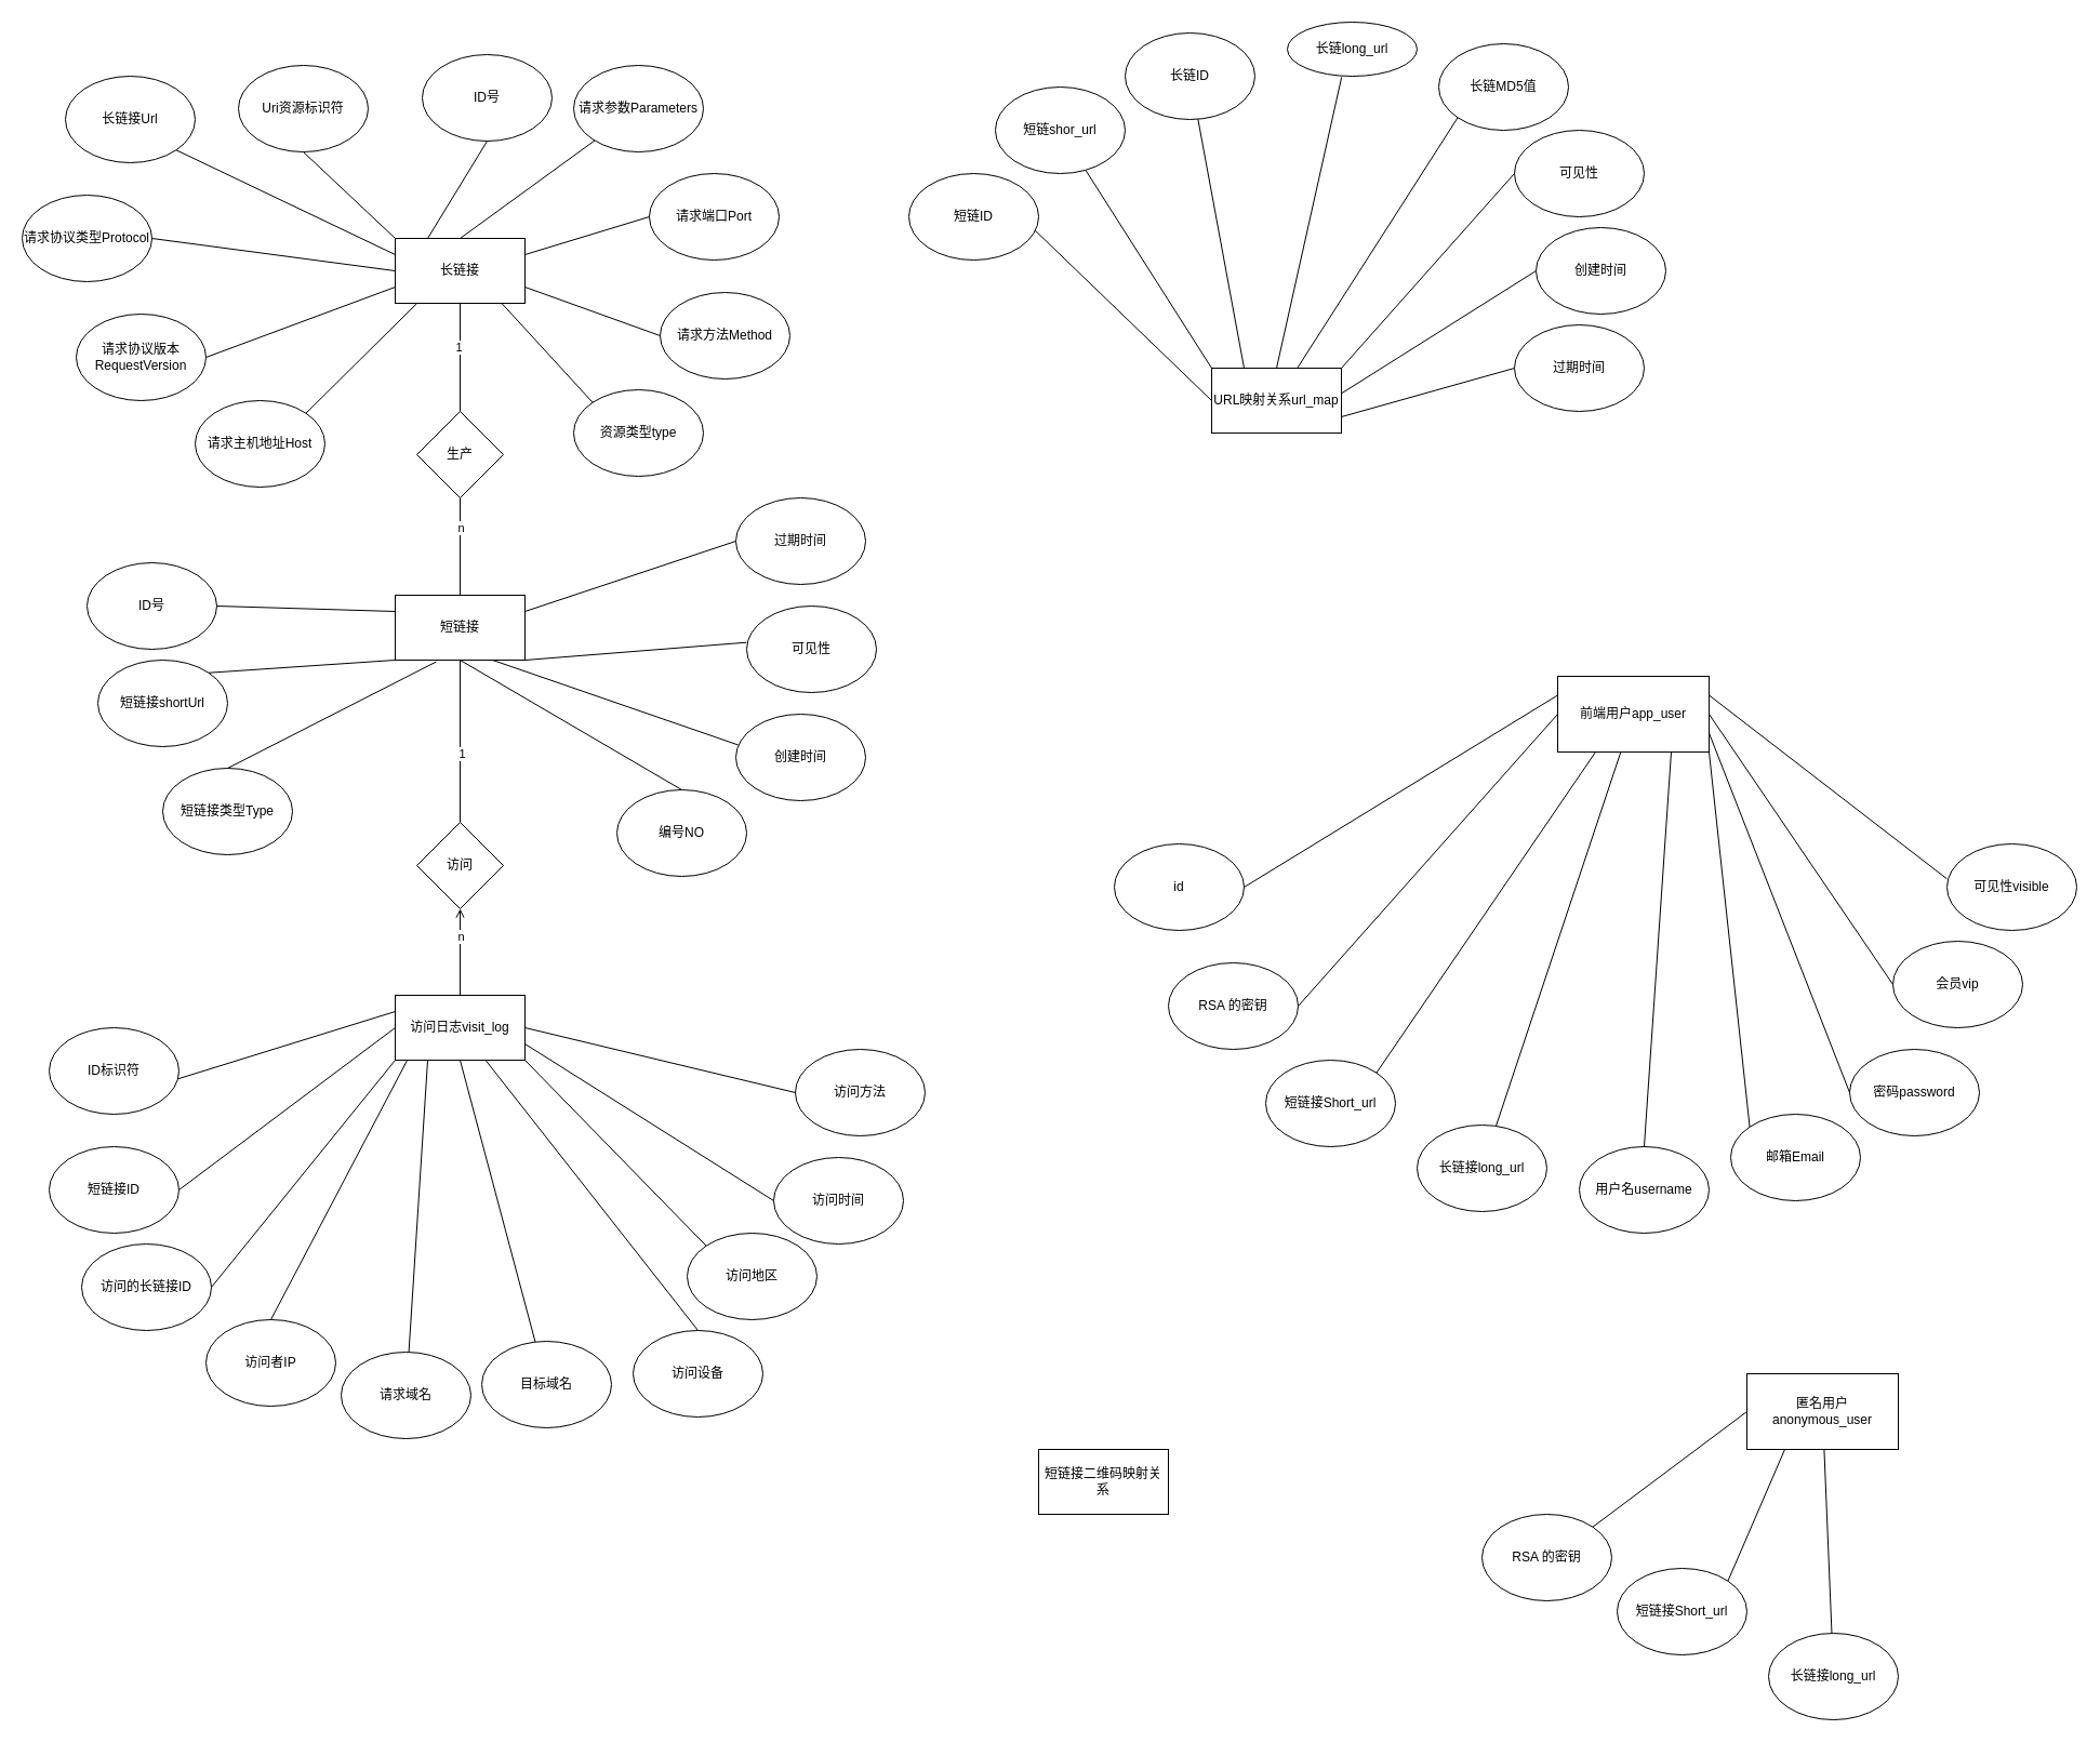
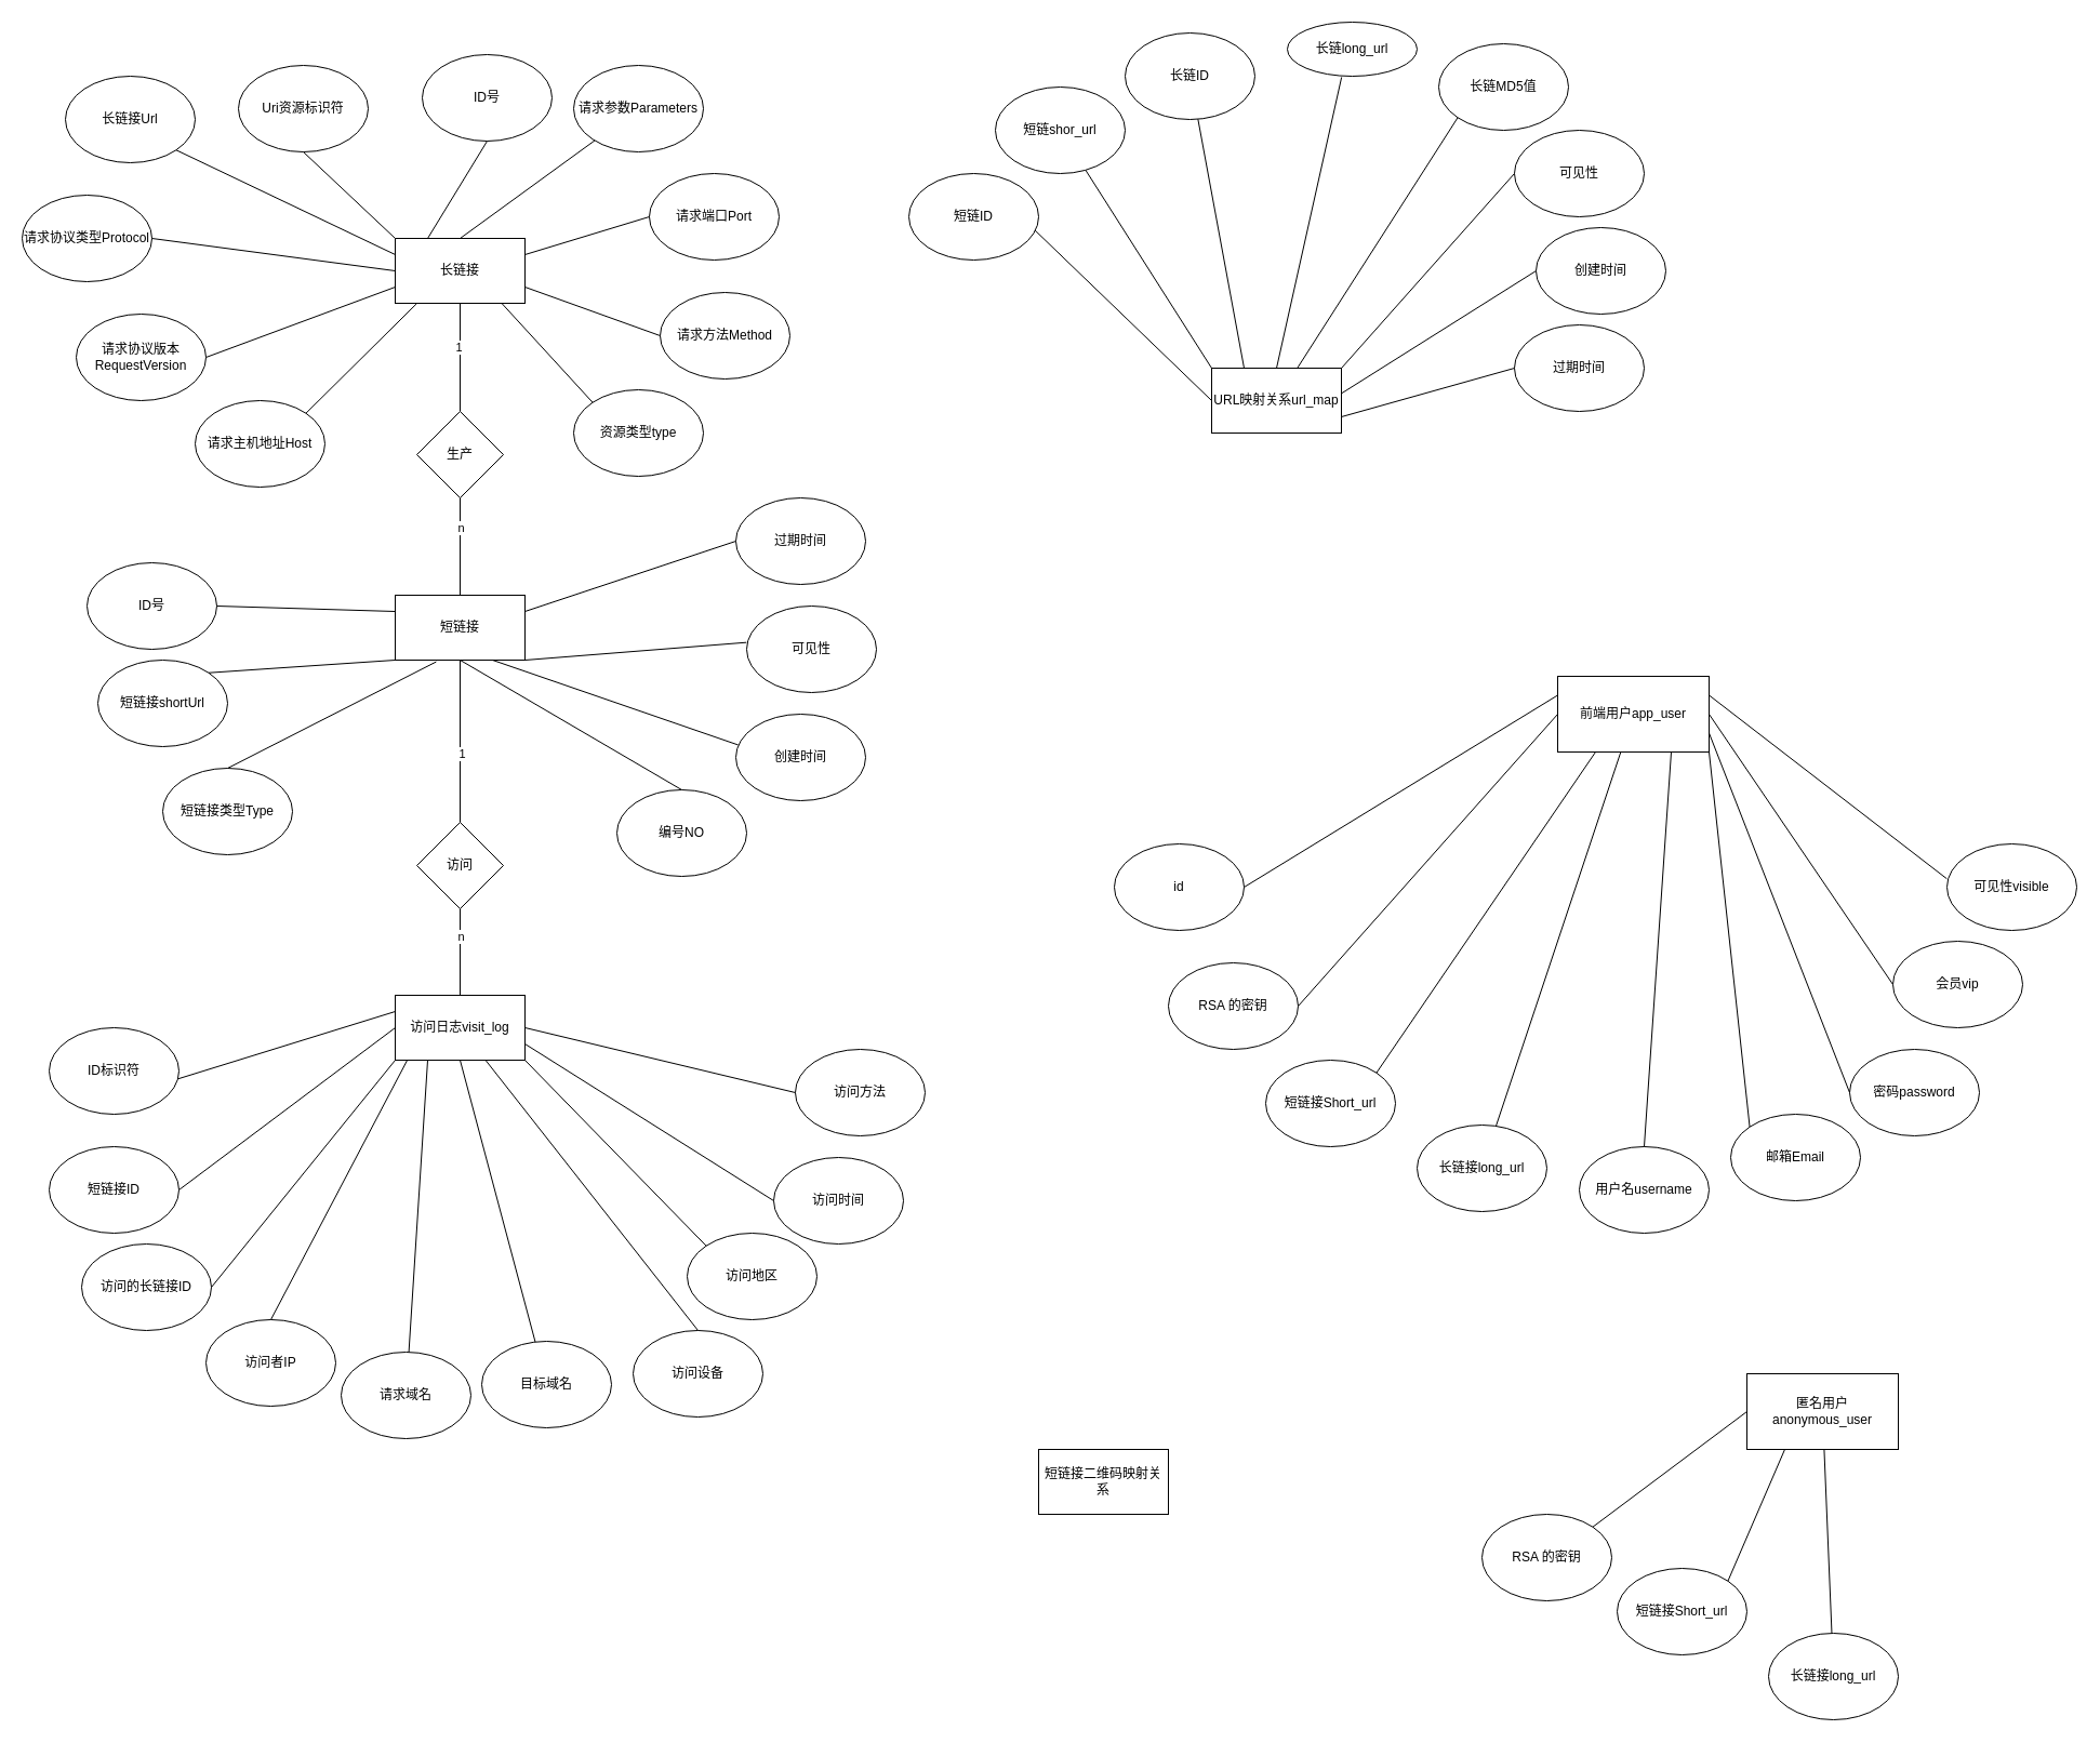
- <mxCell id="91" value="" style="endArrow=open;html=1;entryX=0.5;entryY=1;entryDx=0;entryDy=0;exitX=0.5;exitY=0;exitDx=0;exitDy=0;" parent="1" source="39" target="88" edge="1"><mxGeometry width="50" height="50" relative="1" as="geometry"><mxPoint x="420" y="910" as="sourcePoint" /><mxPoint x="470" y="860" as="targetPoint" /></mxGeometry></mxCell>
+ <mxCell id="91" value="" style="endArrow=none;html=1;entryX=0.5;entryY=1;entryDx=0;entryDy=0;exitX=0.5;exitY=0;exitDx=0;exitDy=0;" parent="1" source="39" target="88" edge="1"><mxGeometry width="50" height="50" relative="1" as="geometry"><mxPoint x="420" y="910" as="sourcePoint" /><mxPoint x="470" y="860" as="targetPoint" /></mxGeometry></mxCell>
